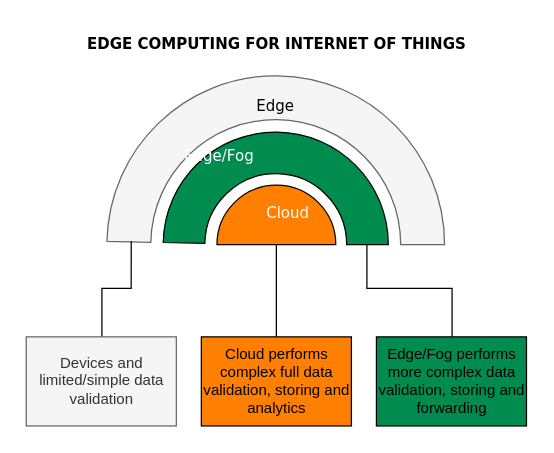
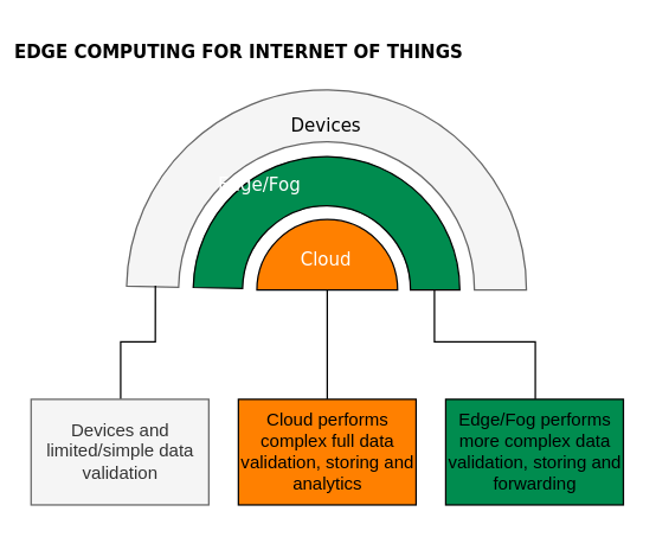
- <mxCell id="14" value="EDGE COMPUTING FOR INTERNET OF THINGS" style="text;html=1;strokeColor=none;fillColor=none;align=center;verticalAlign=middle;whiteSpace=wrap;rounded=0;fontFamily=Dejavu Sans;fontColor=#000000;fontStyle=1" vertex="1" parent="1"><mxGeometry x="65.5" y="20" width="310" height="30" as="geometry" /></mxCell>
+ <mxCell id="14" value="EDGE COMPUTING FOR INTERNET OF THINGS" style="text;html=1;strokeColor=none;fillColor=none;align=center;verticalAlign=middle;whiteSpace=wrap;rounded=0;fontFamily=Dejavu Sans;fontColor=#000000;fontStyle=1" vertex="1" parent="1"><mxGeometry x="5.5" y="20" width="310" height="30" as="geometry" /></mxCell>
- <mxCell id="6" value="Edge" style="text;html=1;strokeColor=none;fillColor=none;align=center;verticalAlign=middle;whiteSpace=wrap;rounded=0;fontFamily=Dejavu Sans;" vertex="1" parent="1"><mxGeometry x="190" y="70" width="60" height="30" as="geometry" /></mxCell>
+ <mxCell id="6" value="Devices" style="text;html=1;strokeColor=none;fillColor=none;align=center;verticalAlign=middle;whiteSpace=wrap;rounded=0;fontFamily=Dejavu Sans;" vertex="1" parent="1"><mxGeometry x="190" y="70" width="60" height="30" as="geometry" /></mxCell>
- <mxCell id="8" value="Cloud" style="text;html=1;strokeColor=none;fillColor=none;align=center;verticalAlign=middle;whiteSpace=wrap;rounded=0;fontFamily=Dejavu Sans;fontColor=#FFFFFF;" vertex="1" parent="1"><mxGeometry x="200" y="155" width="60" height="30" as="geometry" /></mxCell>
+ <mxCell id="8" value="Cloud" style="text;html=1;strokeColor=none;fillColor=none;align=center;verticalAlign=middle;whiteSpace=wrap;rounded=0;fontFamily=Dejavu Sans;fontColor=#FFFFFF;" vertex="1" parent="1"><mxGeometry x="190" y="160" width="60" height="30" as="geometry" /></mxCell>
